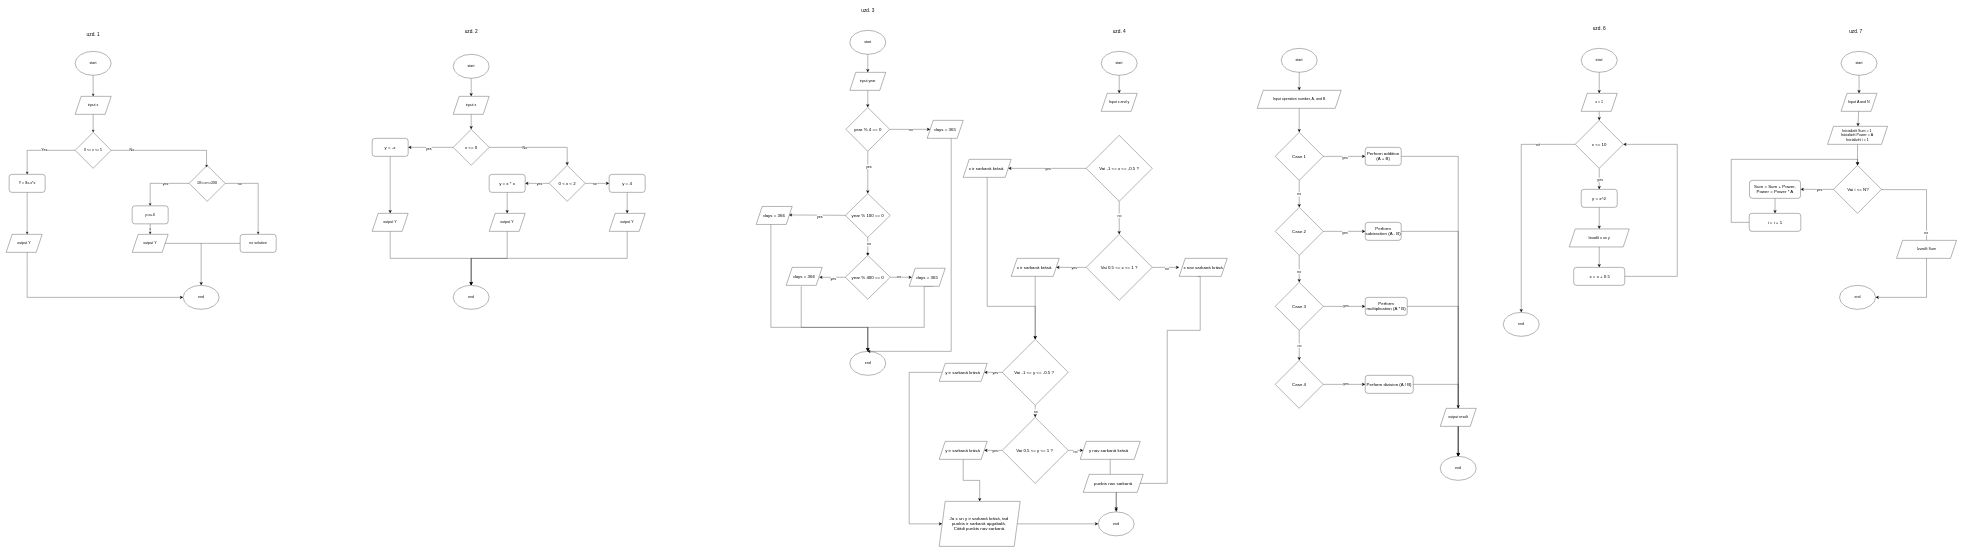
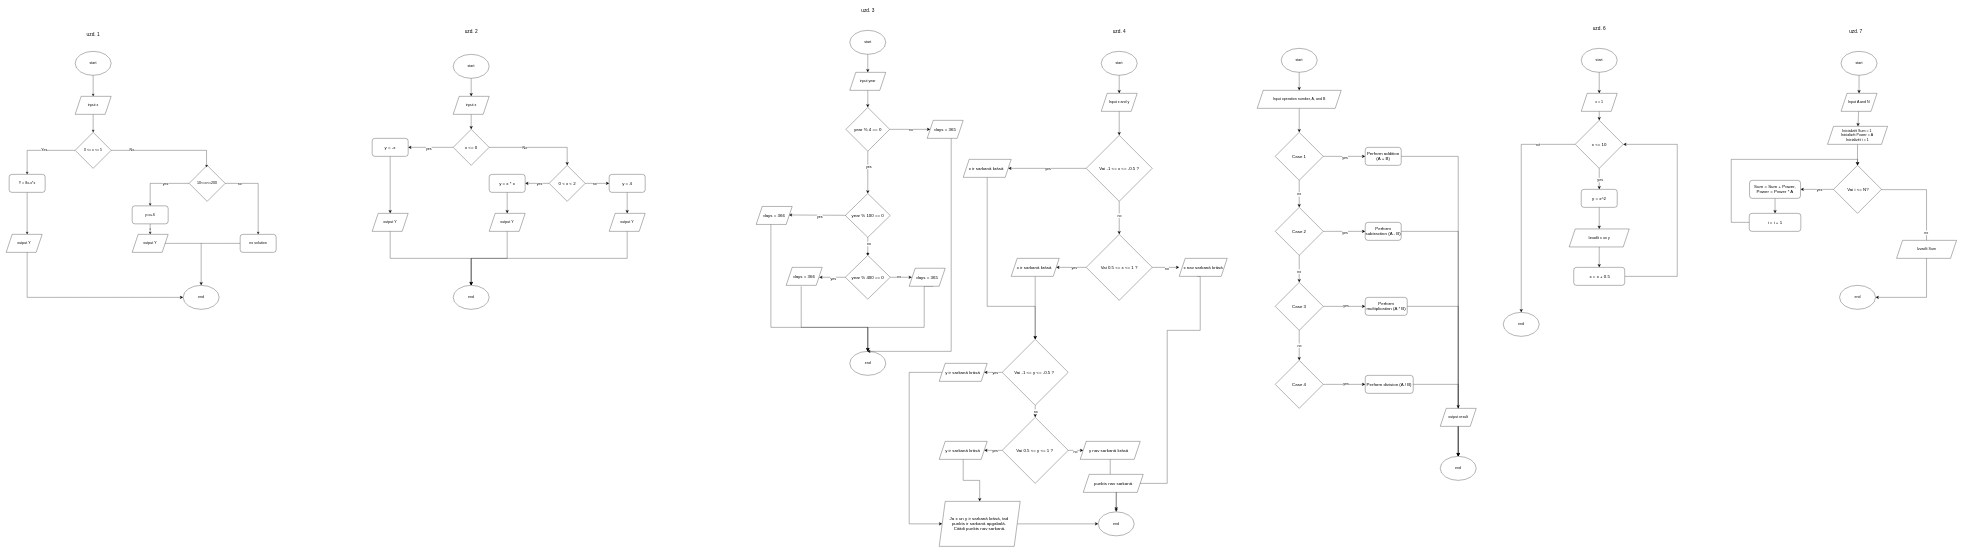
+ <mxCell id="80" value="" style="edgeStyle=none;curved=1;rounded=0;orthogonalLoop=1;jettySize=auto;html=1;fontSize=12;startSize=8;endSize=8;" edge="1" parent="1" source="81" target="86"><mxGeometry relative="1" as="geometry" /></mxCell>
